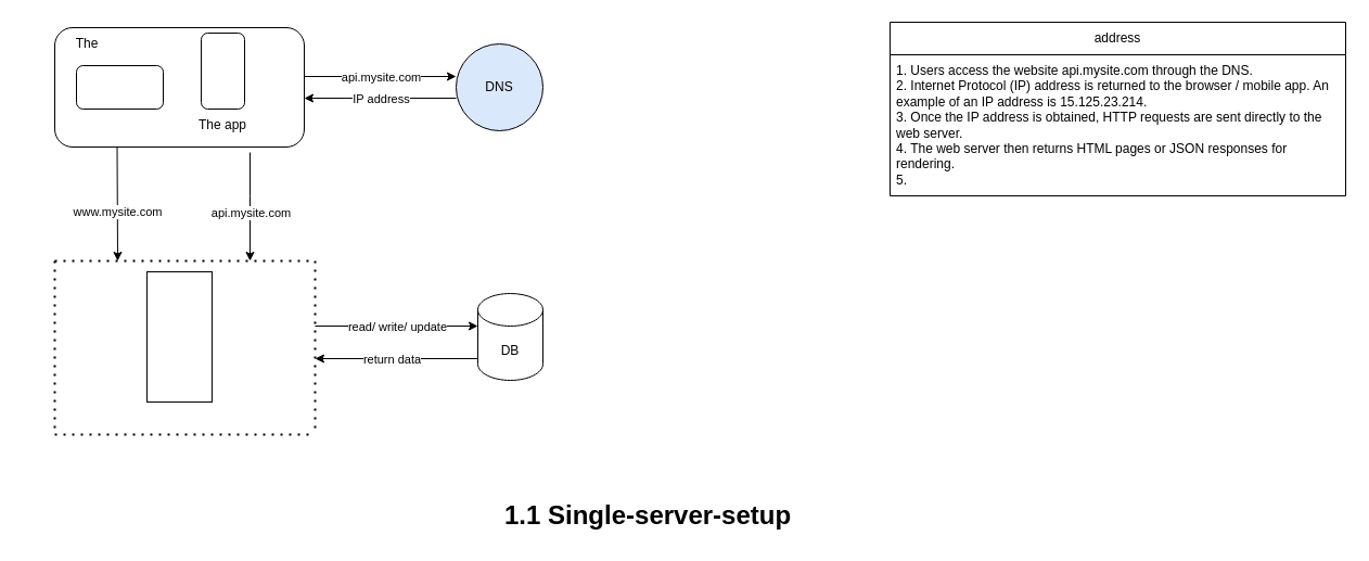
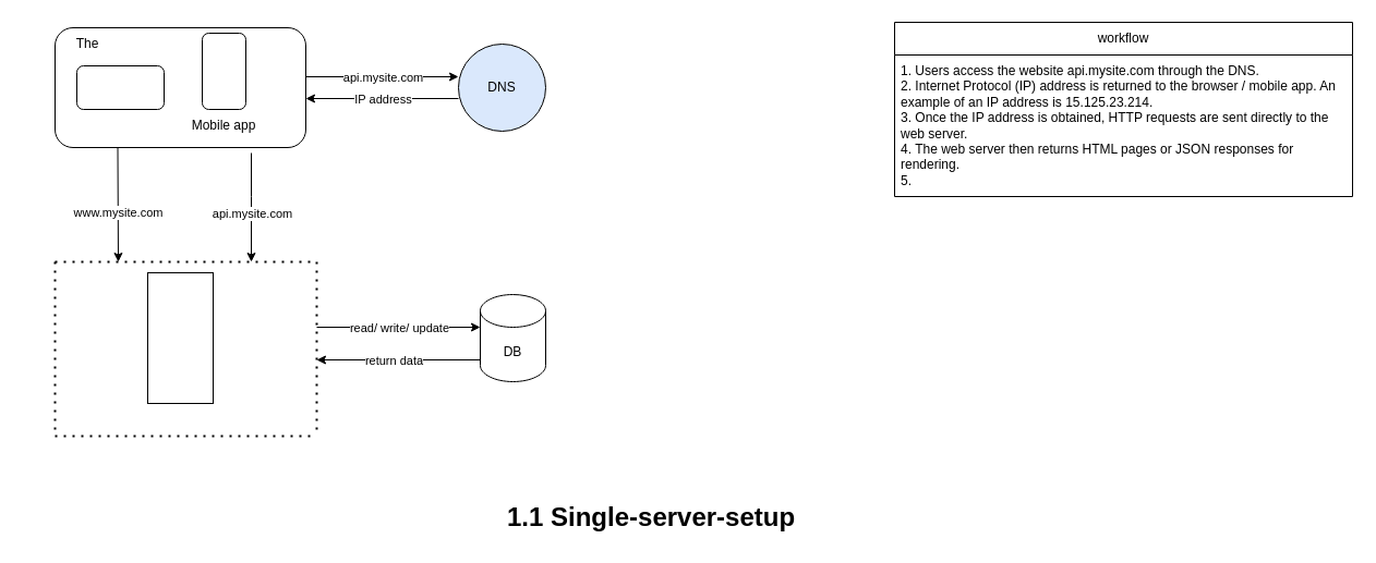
- <mxCell id="27" value="address" style="swimlane;fontStyle=0;childLayout=stackLayout;horizontal=1;startSize=30;horizontalStack=0;resizeParent=1;resizeParentMax=0;resizeLast=0;collapsible=1;marginBottom=0;whiteSpace=wrap;html=1;" vertex="1" parent="1"><mxGeometry x="820" y="20" width="420" height="160" as="geometry"><mxRectangle x="30" y="520" width="90" height="30" as="alternateBounds" /></mxGeometry></mxCell>
+ <mxCell id="27" value="workflow" style="swimlane;fontStyle=0;childLayout=stackLayout;horizontal=1;startSize=30;horizontalStack=0;resizeParent=1;resizeParentMax=0;resizeLast=0;collapsible=1;marginBottom=0;whiteSpace=wrap;html=1;" vertex="1" parent="1"><mxGeometry x="820" y="20" width="420" height="160" as="geometry"><mxRectangle x="30" y="520" width="90" height="30" as="alternateBounds" /></mxGeometry></mxCell>
- <mxCell id="14" value="The app" style="text;html=1;strokeColor=none;fillColor=none;align=center;verticalAlign=middle;whiteSpace=wrap;rounded=0;" vertex="1" parent="1"><mxGeometry x="170" y="100" width="70" height="30" as="geometry" /></mxCell>
+ <mxCell id="14" value="Mobile app" style="text;html=1;strokeColor=none;fillColor=none;align=center;verticalAlign=middle;whiteSpace=wrap;rounded=0;" vertex="1" parent="1"><mxGeometry x="170" y="100" width="70" height="30" as="geometry" /></mxCell>
